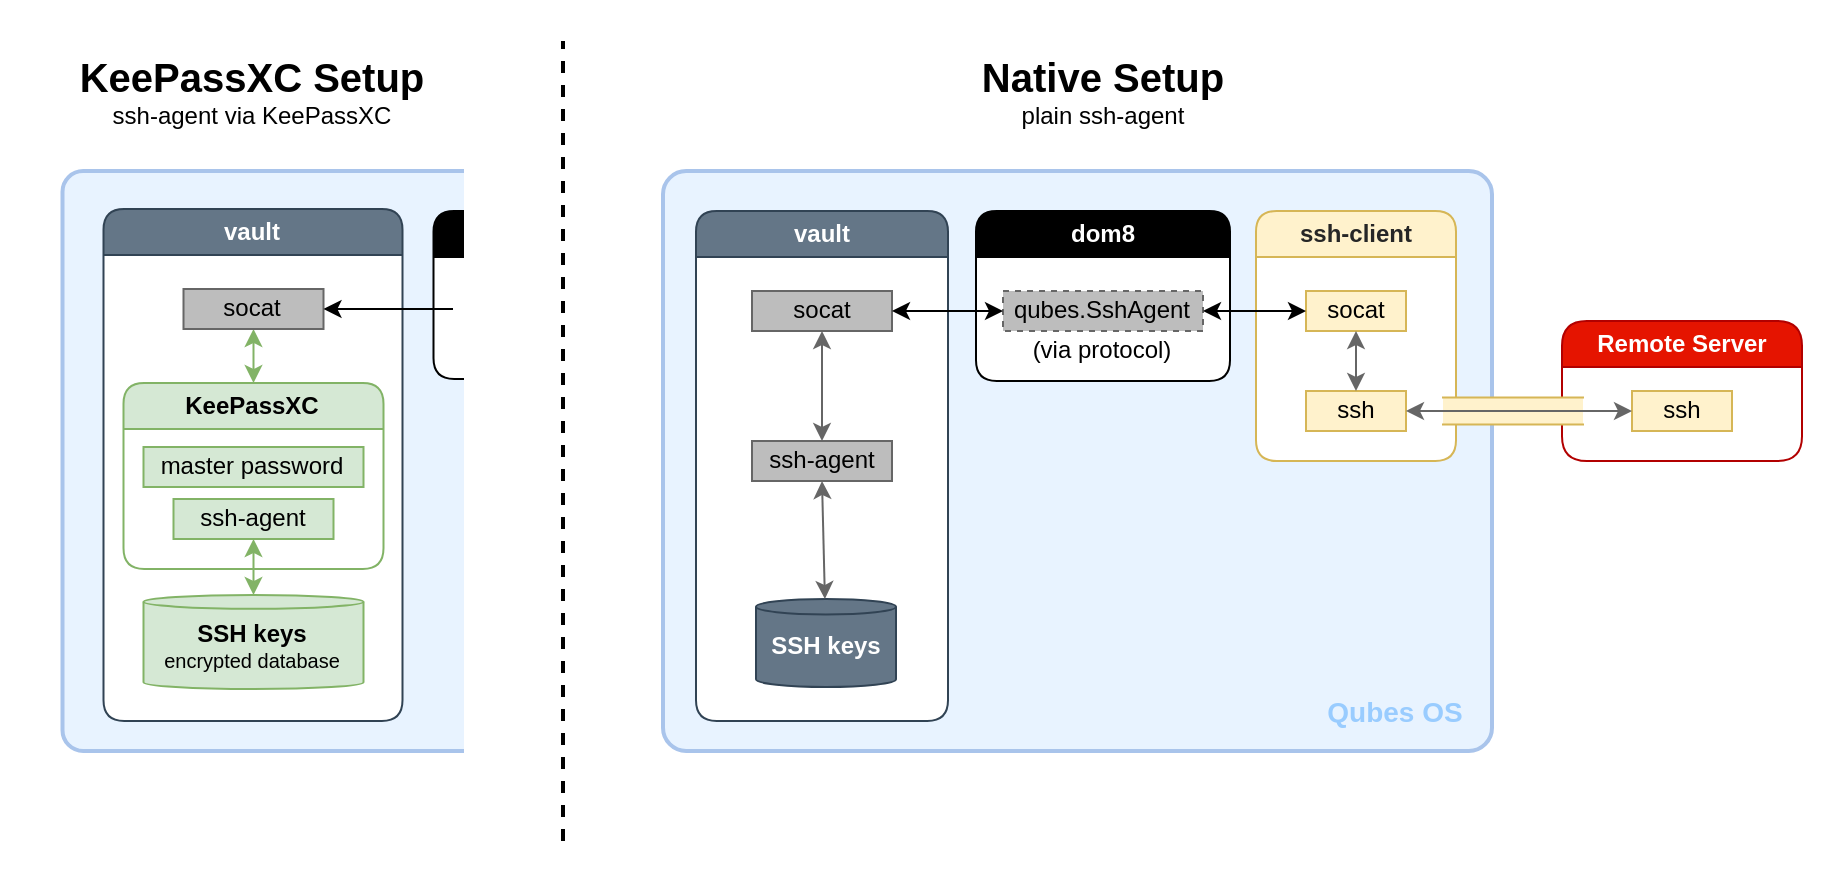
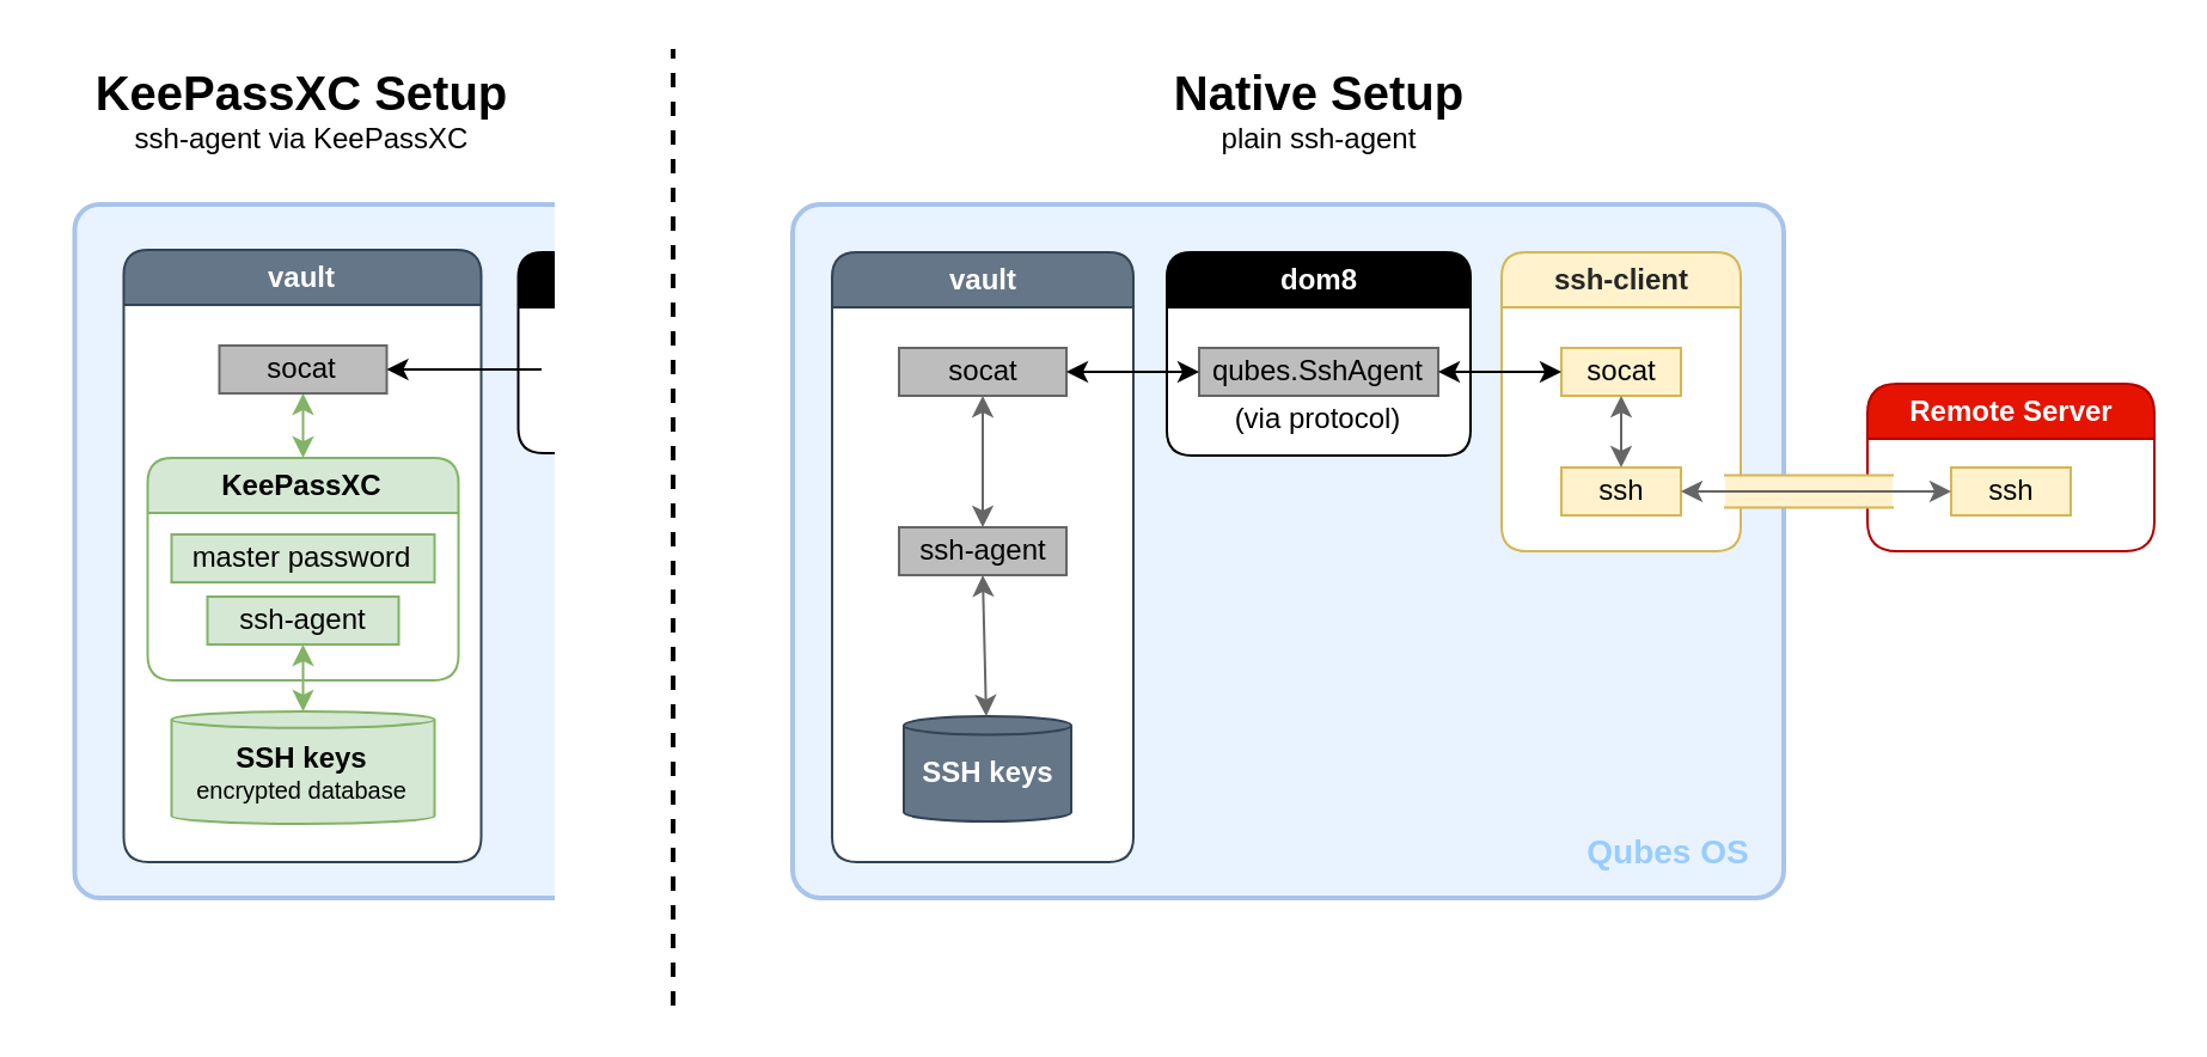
- <mxCell id="32" value="qubes.SshAgent" style="rounded=0;whiteSpace=wrap;html=1;glass=0;comic=0;strokeWidth=1;fillColor=#BDBDBD;strokeColor=#666666;dashed=1;" parent="31" vertex="1"><mxGeometry x="13.5" y="40" width="100" height="20" as="geometry" /></mxCell>
+ <mxCell id="32" value="qubes.SshAgent" style="rounded=0;whiteSpace=wrap;html=1;glass=0;comic=0;strokeWidth=1;fillColor=#BDBDBD;strokeColor=#666666;" parent="31" vertex="1"><mxGeometry x="13.5" y="40" width="100" height="20" as="geometry" /></mxCell>
